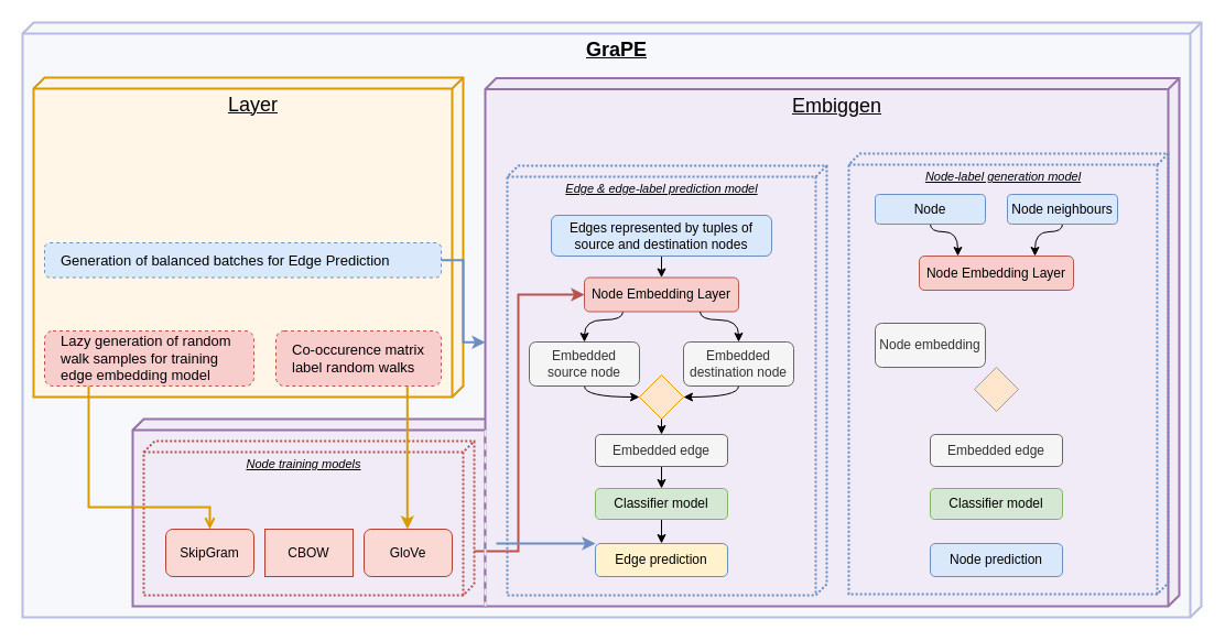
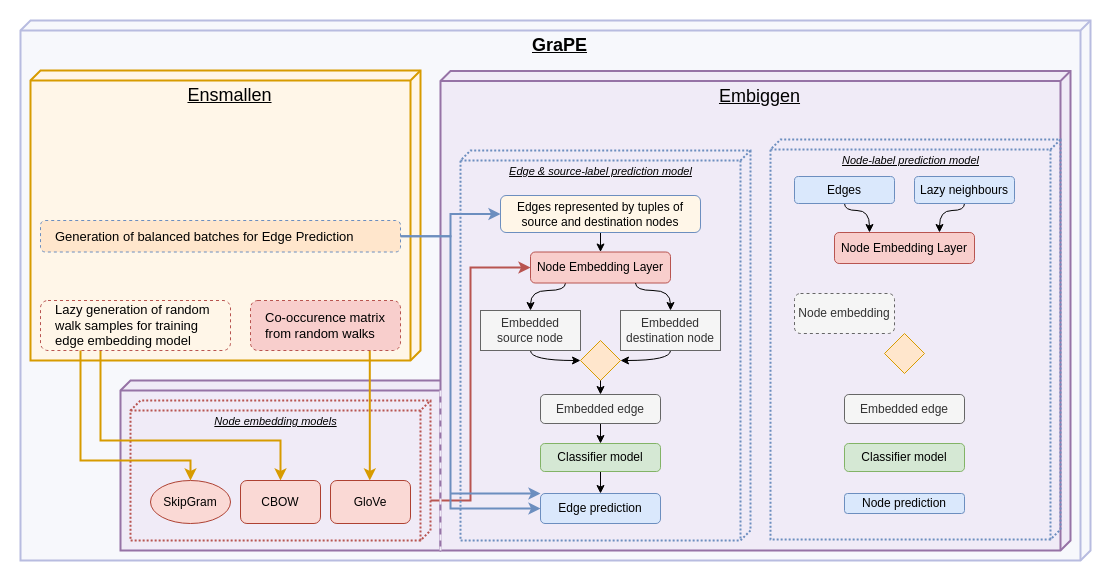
- <mxCell id="8" value="&lt;font style=&quot;font-size: 18px&quot;&gt;Layer&lt;/font&gt;" style="verticalAlign=top;align=center;spacingTop=8;spacingLeft=20;spacingRight=12;shape=cube;size=10;direction=south;fontStyle=4;html=1;strokeColor=#d79b00;strokeWidth=2;fillColor=#FFF6E8;" parent="1" vertex="1"><mxGeometry x="30" y="70" width="390" height="290" as="geometry" /></mxCell>
+ <mxCell id="8" value="&lt;font style=&quot;font-size: 18px&quot;&gt;Ensmallen&lt;/font&gt;" style="verticalAlign=top;align=center;spacingTop=8;spacingLeft=20;spacingRight=12;shape=cube;size=10;direction=south;fontStyle=4;html=1;strokeColor=#d79b00;strokeWidth=2;fillColor=#FFF6E8;" parent="1" vertex="1"><mxGeometry x="30" y="70" width="390" height="290" as="geometry" /></mxCell>
- <mxCell id="37" value="&lt;font style=&quot;font-size: 11px&quot;&gt;&lt;i&gt;Node-label generation model&lt;/i&gt;&lt;/font&gt;" style="verticalAlign=top;align=center;spacingTop=8;spacingLeft=2;spacingRight=12;shape=cube;size=10;direction=south;fontStyle=4;html=1;strokeWidth=2;fontSize=11;dashed=1;dashPattern=1 1;strokeColor=#6c8ebf;fillColor=none;" vertex="1" parent="1"><mxGeometry x="770" y="139" width="290" height="400" as="geometry" /></mxCell>
+ <mxCell id="37" value="&lt;font style=&quot;font-size: 11px&quot;&gt;&lt;i&gt;Node-label prediction model&lt;/i&gt;&lt;/font&gt;" style="verticalAlign=top;align=center;spacingTop=8;spacingLeft=2;spacingRight=12;shape=cube;size=10;direction=south;fontStyle=4;html=1;strokeWidth=2;fontSize=11;dashed=1;dashPattern=1 1;strokeColor=#6c8ebf;fillColor=none;" vertex="1" parent="1"><mxGeometry x="770" y="139" width="290" height="400" as="geometry" /></mxCell>
- <mxCell id="7" value="&lt;font style=&quot;font-size: 11px&quot;&gt;&lt;i&gt;Edge &amp;amp; edge-label prediction model&lt;/i&gt;&lt;/font&gt;" style="verticalAlign=top;align=center;spacingTop=8;spacingLeft=2;spacingRight=12;shape=cube;size=10;direction=south;fontStyle=4;html=1;strokeWidth=2;fontSize=11;dashed=1;dashPattern=1 1;strokeColor=#6c8ebf;fillColor=none;" parent="1" vertex="1"><mxGeometry x="460" y="150" width="290" height="390" as="geometry" /></mxCell>
+ <mxCell id="7" value="&lt;font style=&quot;font-size: 11px&quot;&gt;&lt;i&gt;Edge &amp;amp; source-label prediction model&lt;/i&gt;&lt;/font&gt;" style="verticalAlign=top;align=center;spacingTop=8;spacingLeft=2;spacingRight=12;shape=cube;size=10;direction=south;fontStyle=4;html=1;strokeWidth=2;fontSize=11;dashed=1;dashPattern=1 1;strokeColor=#6c8ebf;fillColor=none;" parent="1" vertex="1"><mxGeometry x="460" y="150" width="290" height="390" as="geometry" /></mxCell>
- <mxCell id="40" value="Node" style="rounded=1;whiteSpace=wrap;html=1;fillColor=#dae8fc;strokeColor=#6c8ebf;" vertex="1" parent="1"><mxGeometry x="794" y="176" width="100" height="27" as="geometry" /></mxCell>
+ <mxCell id="40" value="Edges" style="rounded=1;whiteSpace=wrap;html=1;fillColor=#dae8fc;strokeColor=#6c8ebf;" vertex="1" parent="1"><mxGeometry x="794" y="176" width="100" height="27" as="geometry" /></mxCell>
- <mxCell id="42" value="Node neighbours" style="rounded=1;whiteSpace=wrap;html=1;fillColor=#dae8fc;strokeColor=#6c8ebf;" vertex="1" parent="1"><mxGeometry x="914" y="176" width="100" height="27" as="geometry" /></mxCell>
+ <mxCell id="42" value="Lazy neighbours" style="rounded=1;whiteSpace=wrap;html=1;fillColor=#dae8fc;strokeColor=#6c8ebf;" vertex="1" parent="1"><mxGeometry x="914" y="176" width="100" height="27" as="geometry" /></mxCell>
- <mxCell id="15" value="Edges represented by tuples of source and destination nodes" style="rounded=1;whiteSpace=wrap;html=1;fillColor=#dae8fc;strokeColor=#6c8ebf;" parent="1" vertex="1"><mxGeometry x="500" y="195" width="200" height="37" as="geometry" /></mxCell>
+ <mxCell id="15" value="Edges represented by tuples of source and destination nodes" style="rounded=1;whiteSpace=wrap;html=1;fillColor=#fff6e8;strokeColor=#6c8ebf;" parent="1" vertex="1"><mxGeometry x="500" y="195" width="200" height="37" as="geometry" /></mxCell>
- <mxCell id="11" value="&lt;span style=&quot;font-family: &amp;#34;helvetica&amp;#34; ; font-size: 13px&quot;&gt;Generation of balanced batches for Edge Prediction&lt;/span&gt;" style="rounded=1;whiteSpace=wrap;html=1;dashed=1;strokeColor=#6c8ebf;strokeWidth=1;fillColor=#dae8fc;align=left;spacingLeft=13;verticalAlign=middle;spacingRight=13;" parent="1" vertex="1"><mxGeometry x="40" y="220" width="360" height="31.5" as="geometry" /></mxCell>
+ <mxCell id="11" value="&lt;span style=&quot;font-family: &amp;#34;helvetica&amp;#34; ; font-size: 13px&quot;&gt;Generation of balanced batches for Edge Prediction&lt;/span&gt;" style="rounded=1;whiteSpace=wrap;html=1;dashed=1;strokeColor=#6c8ebf;strokeWidth=1;fillColor=#ffe6cc;align=left;spacingLeft=13;verticalAlign=middle;spacingRight=13;" parent="1" vertex="1"><mxGeometry x="40" y="220" width="360" height="31.5" as="geometry" /></mxCell>
- <mxCell id="9" style="edgeStyle=orthogonalEdgeStyle;rounded=0;orthogonalLoop=1;jettySize=auto;html=1;fillColor=#dae8fc;strokeColor=#6c8ebf;strokeWidth=2;" edge="1" parent="1" source="11" target="4"><mxGeometry relative="1" as="geometry" /></mxCell>
+ <mxCell id="9" style="edgeStyle=orthogonalEdgeStyle;rounded=0;orthogonalLoop=1;jettySize=auto;html=1;fillColor=#dae8fc;strokeColor=#6c8ebf;strokeWidth=2;" edge="1" parent="1" source="11" target="15"><mxGeometry relative="1" as="geometry" /></mxCell>
- <mxCell id="46" value="Node embedding" style="rounded=1;whiteSpace=wrap;html=1;fillColor=#f5f5f5;strokeColor=#666666;fontColor=#333333;" vertex="1" parent="1"><mxGeometry x="794" y="293" width="100" height="40" as="geometry" /></mxCell>
+ <mxCell id="46" value="Node embedding" style="rounded=1;whiteSpace=wrap;html=1;fillColor=#f5f5f5;strokeColor=#666666;fontColor=#333333;dashed=1;" vertex="1" parent="1"><mxGeometry x="794" y="293" width="100" height="40" as="geometry" /></mxCell>
- <mxCell id="29" value="&lt;span style=&quot;font-size: 13px ; text-align: center&quot;&gt;Lazy generation of random walk samples for training edge embedding model&lt;/span&gt;" style="rounded=1;whiteSpace=wrap;html=1;dashed=1;strokeColor=#b85450;strokeWidth=1;fillColor=#f8cecc;align=left;spacingLeft=13;spacingRight=13;" parent="1" vertex="1"><mxGeometry x="40" y="300" width="190" height="50" as="geometry" /></mxCell>
+ <mxCell id="29" value="&lt;span style=&quot;font-size: 13px ; text-align: center&quot;&gt;Lazy generation of random walk samples for training edge embedding model&lt;/span&gt;" style="rounded=1;whiteSpace=wrap;html=1;dashed=1;strokeColor=#b85450;strokeWidth=1;fillColor=#fff6e8;align=left;spacingLeft=13;spacingRight=13;" parent="1" vertex="1"><mxGeometry x="40" y="300" width="190" height="50" as="geometry" /></mxCell>
- <mxCell id="34" value="&lt;span style=&quot;font-size: 13px&quot;&gt;Co-occurence matrix label random walks&lt;/span&gt;" style="rounded=1;whiteSpace=wrap;html=1;dashed=1;strokeColor=#b85450;strokeWidth=1;fillColor=#f8cecc;align=left;spacingLeft=13;spacingRight=13;" parent="1" vertex="1"><mxGeometry x="250" y="300" width="150" height="50" as="geometry" /></mxCell>
+ <mxCell id="34" value="&lt;span style=&quot;font-size: 13px&quot;&gt;Co-occurence matrix from random walks&lt;/span&gt;" style="rounded=1;whiteSpace=wrap;html=1;dashed=1;strokeColor=#b85450;strokeWidth=1;fillColor=#f8cecc;align=left;spacingLeft=13;spacingRight=13;" parent="1" vertex="1"><mxGeometry x="250" y="300" width="150" height="50" as="geometry" /></mxCell>
- <mxCell id="21" value="Embedded&lt;br&gt;source node" style="rounded=1;whiteSpace=wrap;html=1;fillColor=#f5f5f5;strokeColor=#666666;fontColor=#333333;" parent="1" vertex="1"><mxGeometry x="480" y="310" width="100" height="40" as="geometry" /></mxCell>
+ <mxCell id="21" value="Embedded&lt;br&gt;source node" style="whiteSpace=wrap;html=1;fillColor=#f5f5f5;strokeColor=#666666;fontColor=#333333;rounded=0;" parent="1" vertex="1"><mxGeometry x="480" y="310" width="100" height="40" as="geometry" /></mxCell>
- <mxCell id="23" value="Embedded destination node" style="rounded=1;whiteSpace=wrap;html=1;fillColor=#f5f5f5;strokeColor=#666666;fontColor=#333333;" parent="1" vertex="1"><mxGeometry x="620" y="310" width="100" height="40" as="geometry" /></mxCell>
+ <mxCell id="23" value="Embedded destination node" style="whiteSpace=wrap;html=1;fillColor=#f5f5f5;strokeColor=#666666;fontColor=#333333;rounded=0;" parent="1" vertex="1"><mxGeometry x="620" y="310" width="100" height="40" as="geometry" /></mxCell>
+ <mxCell id="49" style="edgeStyle=orthogonalEdgeStyle;rounded=0;orthogonalLoop=1;jettySize=auto;html=1;strokeWidth=2;fillColor=#dae8fc;strokeColor=#6c8ebf;" edge="1" parent="1" source="11" target="27"><mxGeometry relative="1" as="geometry"><mxPoint x="400" y="235.8" as="sourcePoint" /><mxPoint x="540" y="508" as="targetPoint" /><Array as="points"><mxPoint x="450" y="236" /><mxPoint x="450" y="508" /></Array></mxGeometry></mxCell>
- <mxCell id="6" value="&lt;font style=&quot;font-size: 11px&quot;&gt;&lt;i&gt;Node training models&lt;/i&gt;&lt;/font&gt;" style="verticalAlign=top;align=center;spacingTop=8;spacingLeft=2;spacingRight=12;shape=cube;size=10;direction=south;fontStyle=4;html=1;strokeWidth=2;strokeColor=#b85450;fillColor=none;fontSize=11;dashed=1;dashPattern=1 1;" parent="1" vertex="1"><mxGeometry x="130" y="400" width="300" height="140" as="geometry" /></mxCell>
+ <mxCell id="6" value="&lt;font style=&quot;font-size: 11px&quot;&gt;&lt;i&gt;Node embedding models&lt;/i&gt;&lt;/font&gt;" style="verticalAlign=top;align=center;spacingTop=8;spacingLeft=2;spacingRight=12;shape=cube;size=10;direction=south;fontStyle=4;html=1;strokeWidth=2;strokeColor=#b85450;fillColor=none;fontSize=11;dashed=1;dashPattern=1 1;" parent="1" vertex="1"><mxGeometry x="130" y="400" width="300" height="140" as="geometry" /></mxCell>
+ <mxCell id="28" style="edgeStyle=orthogonalEdgeStyle;rounded=0;orthogonalLoop=1;jettySize=auto;html=1;strokeColor=#d79b00;strokeWidth=2;fillColor=#ffe6cc;" parent="1" source="29" target="30" edge="1"><mxGeometry relative="1" as="geometry"><Array as="points"><mxPoint x="100" y="440" /><mxPoint x="280" y="440" /></Array></mxGeometry></mxCell>
- <mxCell id="35" style="edgeStyle=orthogonalEdgeStyle;rounded=0;orthogonalLoop=1;jettySize=auto;html=1;strokeColor=#d79b00;strokeWidth=2;fillColor=#ffe6cc;endArrow=open;" parent="1" source="29" target="32" edge="1"><mxGeometry relative="1" as="geometry"><mxPoint x="80" y="390" as="sourcePoint" /><mxPoint x="130" y="505" as="targetPoint" /><Array as="points"><mxPoint x="80" y="460" /><mxPoint x="190" y="460" /></Array></mxGeometry></mxCell>
+ <mxCell id="35" style="edgeStyle=orthogonalEdgeStyle;rounded=0;orthogonalLoop=1;jettySize=auto;html=1;strokeColor=#d79b00;strokeWidth=2;fillColor=#ffe6cc;" parent="1" source="29" target="32" edge="1"><mxGeometry relative="1" as="geometry"><mxPoint x="80" y="390" as="sourcePoint" /><mxPoint x="130" y="505" as="targetPoint" /><Array as="points"><mxPoint x="80" y="460" /><mxPoint x="190" y="460" /></Array></mxGeometry></mxCell>
- <mxCell id="32" value="SkipGram" style="rounded=1;whiteSpace=wrap;html=1;fillColor=#fad9d5;strokeColor=#ae4132;" parent="1" vertex="1"><mxGeometry x="150" y="480" width="80" height="43" as="geometry" /></mxCell>
+ <mxCell id="32" value="SkipGram" style="ellipse;whiteSpace=wrap;html=1;fillColor=#fad9d5;strokeColor=#ae4132;" parent="1" vertex="1"><mxGeometry x="150" y="480" width="80" height="43" as="geometry" /></mxCell>
- <mxCell id="30" value="CBOW" style="whiteSpace=wrap;html=1;fillColor=#fad9d5;strokeColor=#ae4132;rounded=0;" parent="1" vertex="1"><mxGeometry x="240" y="480" width="80" height="43" as="geometry" /></mxCell>
+ <mxCell id="30" value="CBOW" style="rounded=1;whiteSpace=wrap;html=1;fillColor=#fad9d5;strokeColor=#ae4132;" parent="1" vertex="1"><mxGeometry x="240" y="480" width="80" height="43" as="geometry" /></mxCell>
- <mxCell id="27" value="Edge prediction" style="rounded=1;whiteSpace=wrap;html=1;fillColor=#fff2cc;strokeColor=#6c8ebf;" parent="1" vertex="1"><mxGeometry x="540" y="493" width="120" height="30" as="geometry" /></mxCell>
+ <mxCell id="27" value="Edge prediction" style="rounded=1;whiteSpace=wrap;html=1;fillColor=#dae8fc;strokeColor=#6c8ebf;" parent="1" vertex="1"><mxGeometry x="540" y="493" width="120" height="30" as="geometry" /></mxCell>
- <mxCell id="48" value="Node prediction" style="rounded=1;whiteSpace=wrap;html=1;fillColor=#dae8fc;strokeColor=#6c8ebf;" vertex="1" parent="1"><mxGeometry x="844" y="493" width="120" height="30" as="geometry" /></mxCell>
+ <mxCell id="48" value="Node prediction" style="rounded=1;whiteSpace=wrap;html=1;fillColor=#dae8fc;strokeColor=#6c8ebf;" vertex="1" parent="1"><mxGeometry x="844" y="493" width="120" height="20" as="geometry" /></mxCell>
